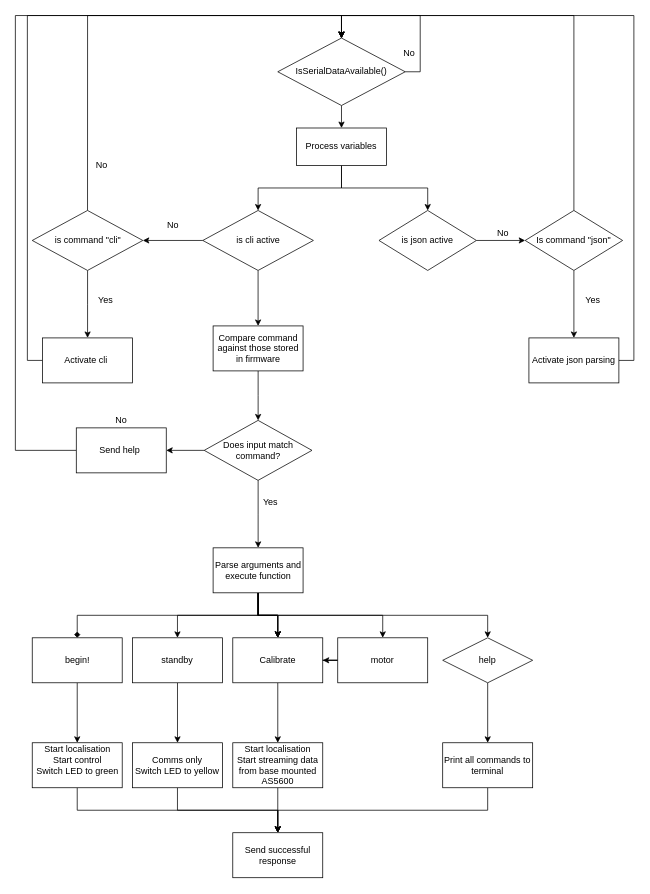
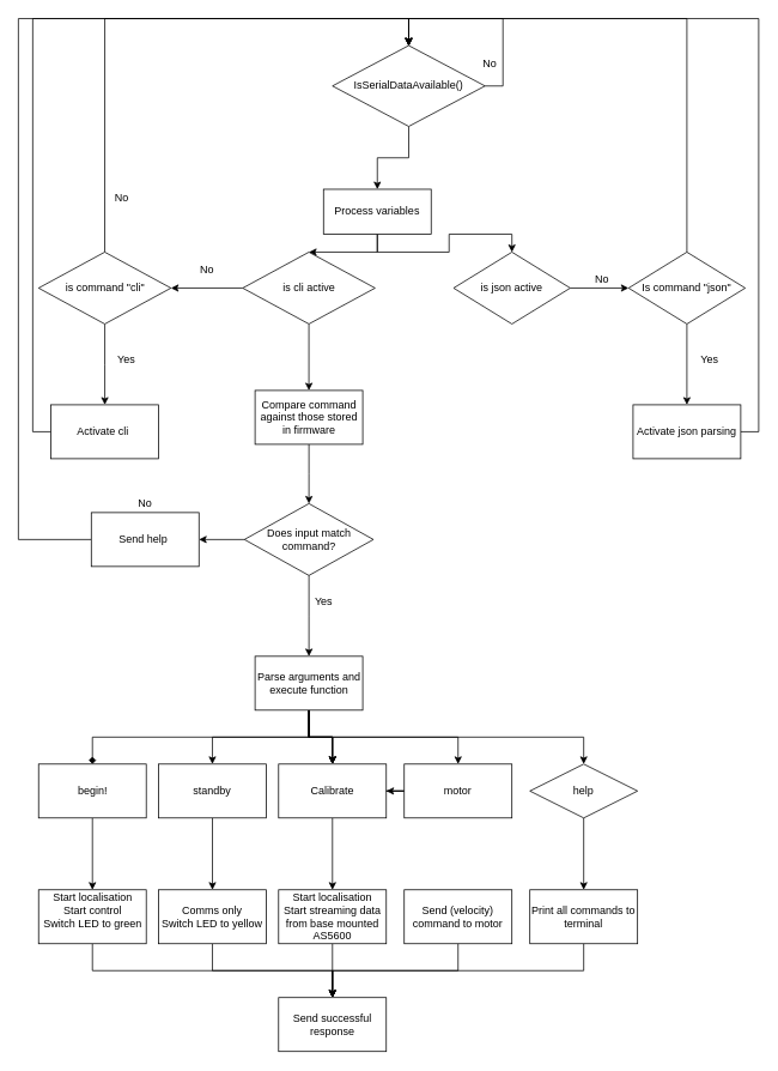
- <mxCell id="4" value="Process variables" style="whiteSpace=wrap;html=1;" parent="1" vertex="1"><mxGeometry x="395" y="170" width="120" height="50" as="geometry" /></mxCell>
+ <mxCell id="4" value="Process variables" style="whiteSpace=wrap;html=1;" parent="1" vertex="1"><mxGeometry x="360" y="210" width="120" height="50" as="geometry" /></mxCell>
+ <mxCell id="61" value="Send (velocity) command to motor" style="whiteSpace=wrap;html=1;" parent="1" vertex="1"><mxGeometry x="449.99" y="990" width="120.01" height="60" as="geometry" /></mxCell>
+ <mxCell id="60" style="edgeStyle=orthogonalEdgeStyle;rounded=0;orthogonalLoop=1;jettySize=auto;html=1;exitX=0.5;exitY=1;exitDx=0;exitDy=0;entryX=0.5;entryY=0;entryDx=0;entryDy=0;" parent="1" source="61" target="66" edge="1"><mxGeometry relative="1" as="geometry" /></mxCell>
